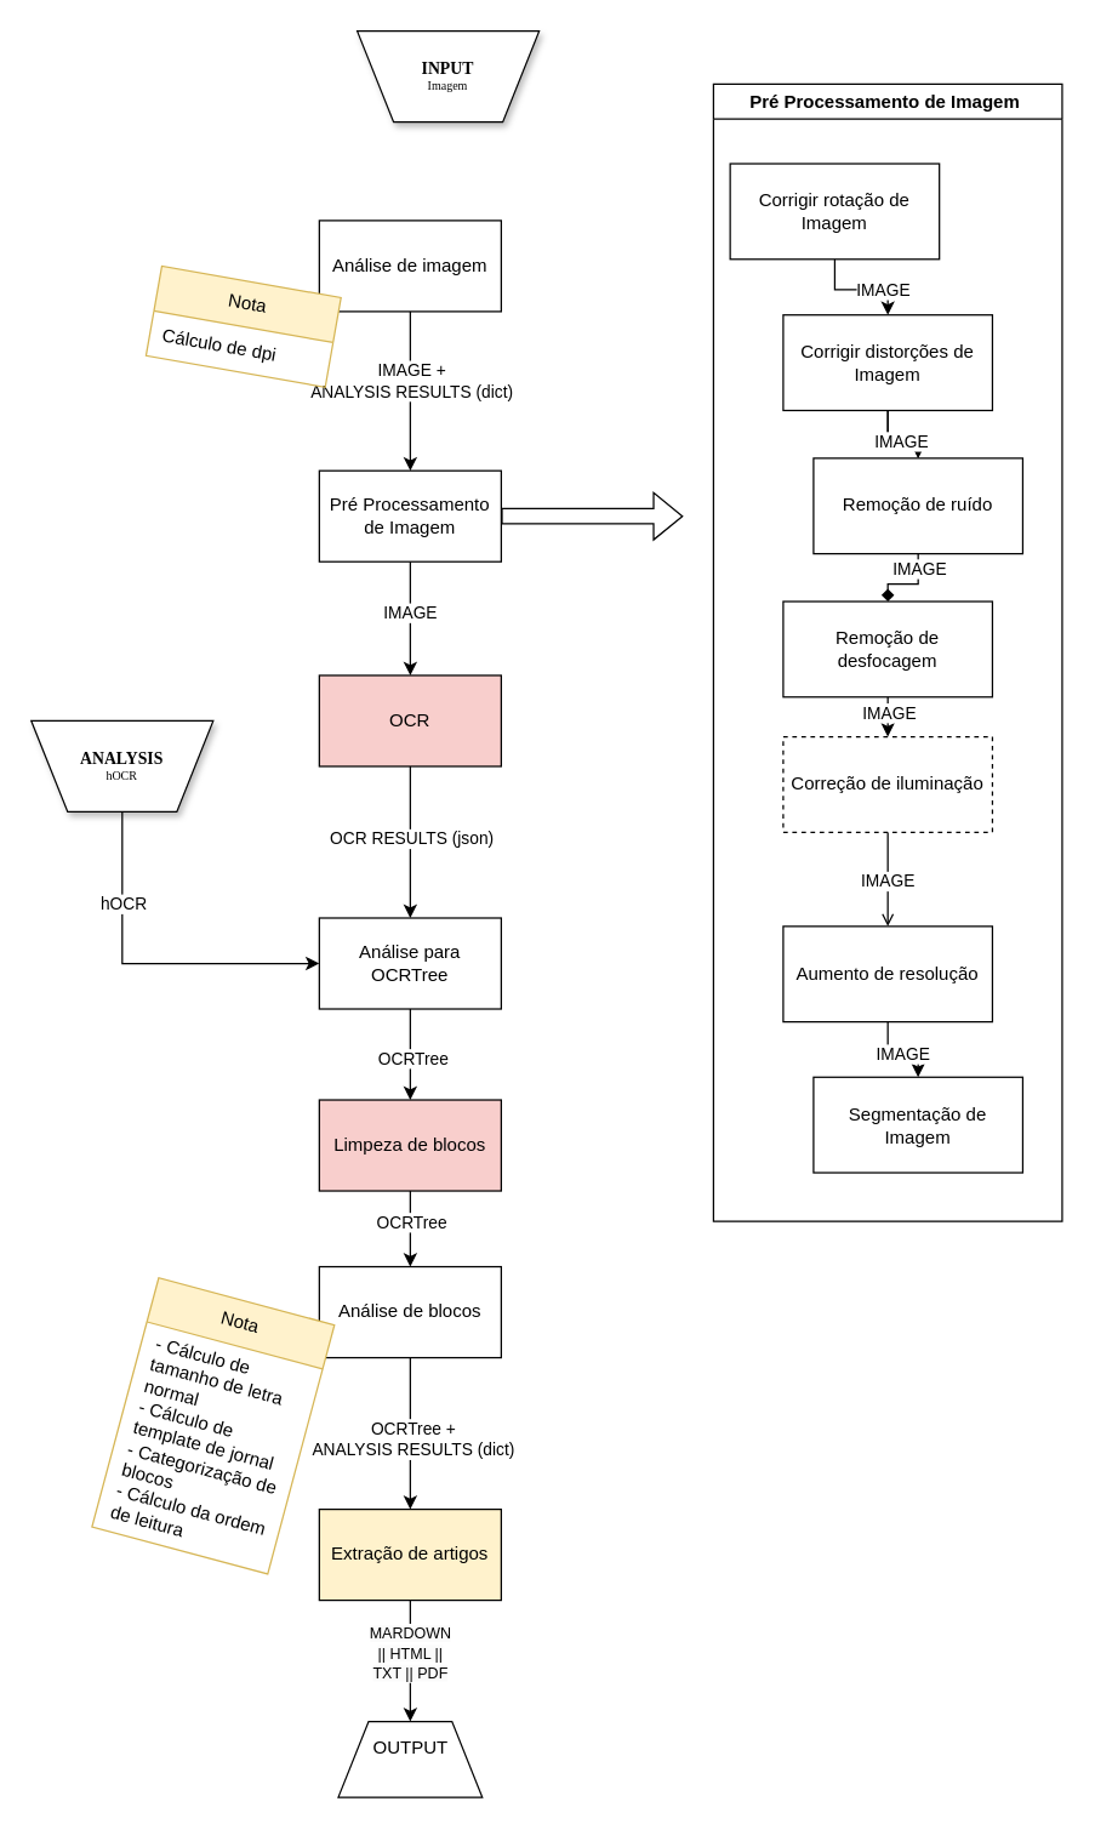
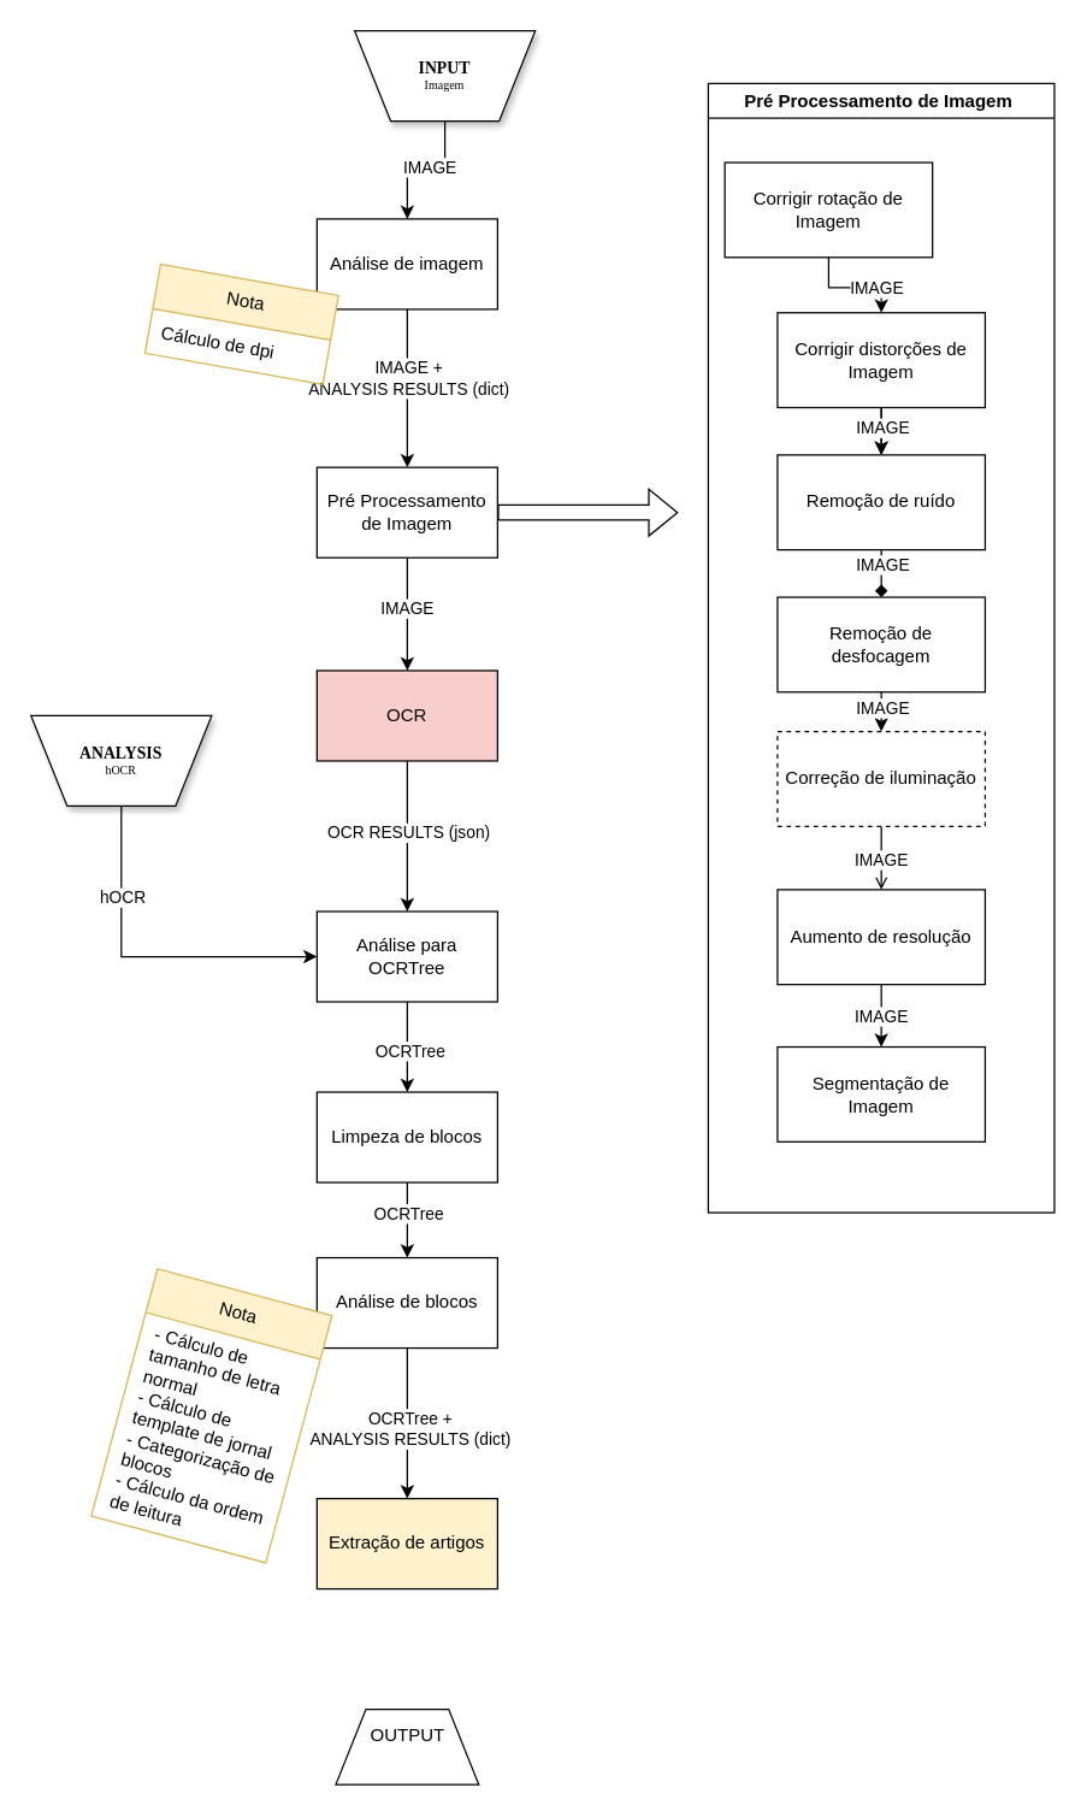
+ <mxCell id="2" value="" style="edgeStyle=orthogonalEdgeStyle;rounded=0;orthogonalLoop=1;jettySize=auto;html=1;" edge="1" parent="1" source="4" target="10"><mxGeometry relative="1" as="geometry" /></mxCell>
+ <mxCell id="3" value="IMAGE" style="edgeLabel;html=1;align=center;verticalAlign=middle;resizable=0;points=[];" vertex="1" connectable="0" parent="2"><mxGeometry x="0.009" y="-2" relative="1" as="geometry"><mxPoint x="2" as="offset" /></mxGeometry></mxCell>
- <mxCell id="32" value="Remoção de ruído" style="rounded=0;whiteSpace=wrap;html=1;movable=1;resizable=1;rotatable=1;deletable=1;editable=1;locked=0;connectable=1;" vertex="1" parent="23"><mxGeometry x="66" y="246.75" width="138" height="63" as="geometry" /></mxCell>
+ <mxCell id="32" value="Remoção de ruído" style="rounded=0;whiteSpace=wrap;html=1;movable=1;resizable=1;rotatable=1;deletable=1;editable=1;locked=0;connectable=1;" vertex="1" parent="23"><mxGeometry x="46" y="246.75" width="138" height="63" as="geometry" /></mxCell>
- <mxCell id="42" value="Aumento de resolução" style="rounded=0;whiteSpace=wrap;html=1;movable=1;resizable=1;rotatable=1;deletable=1;editable=1;locked=0;connectable=1;" vertex="1" parent="36"><mxGeometry x="46" y="555.5" width="138" height="63" as="geometry" /></mxCell>
+ <mxCell id="42" value="Aumento de resolução" style="rounded=0;whiteSpace=wrap;html=1;movable=1;resizable=1;rotatable=1;deletable=1;editable=1;locked=0;connectable=1;" vertex="1" parent="36"><mxGeometry x="46" y="535.5" width="138" height="63" as="geometry" /></mxCell>
- <mxCell id="44" value="Segmentação de Imagem" style="rounded=0;whiteSpace=wrap;html=1;movable=1;resizable=1;rotatable=1;deletable=1;editable=1;locked=0;connectable=1;" vertex="1" parent="36"><mxGeometry x="66" y="655" width="138" height="63" as="geometry" /></mxCell>
+ <mxCell id="44" value="Segmentação de Imagem" style="rounded=0;whiteSpace=wrap;html=1;movable=1;resizable=1;rotatable=1;deletable=1;editable=1;locked=0;connectable=1;" vertex="1" parent="36"><mxGeometry x="46" y="640" width="138" height="63" as="geometry" /></mxCell>
- <mxCell id="47" value="Limpeza de blocos" style="rounded=0;whiteSpace=wrap;html=1;fillColor=#f8cecc;" vertex="1" parent="1"><mxGeometry x="210" y="725" width="120" height="60" as="geometry" /></mxCell>
+ <mxCell id="47" value="Limpeza de blocos" style="rounded=0;whiteSpace=wrap;html=1;" vertex="1" parent="1"><mxGeometry x="210" y="725" width="120" height="60" as="geometry" /></mxCell>
- <mxCell id="54" style="edgeStyle=orthogonalEdgeStyle;rounded=0;orthogonalLoop=1;jettySize=auto;html=1;" edge="1" parent="1" source="56" target="48"><mxGeometry relative="1" as="geometry" /></mxCell>
- <mxCell id="55" value="&lt;span style=&quot;font-size: 10px; text-wrap: wrap; background-color: rgb(251, 251, 251);&quot;&gt;MARDOWN || HTML || TXT || PDF&lt;/span&gt;" style="edgeLabel;html=1;align=center;verticalAlign=middle;resizable=1;points=[];resizeWidth=1;resizeHeight=1;autosize=1;" vertex="1" connectable="0" parent="54"><mxGeometry x="-0.361" width="180" height="30" relative="1" as="geometry"><mxPoint x="-90" y="-6" as="offset" /></mxGeometry></mxCell>
